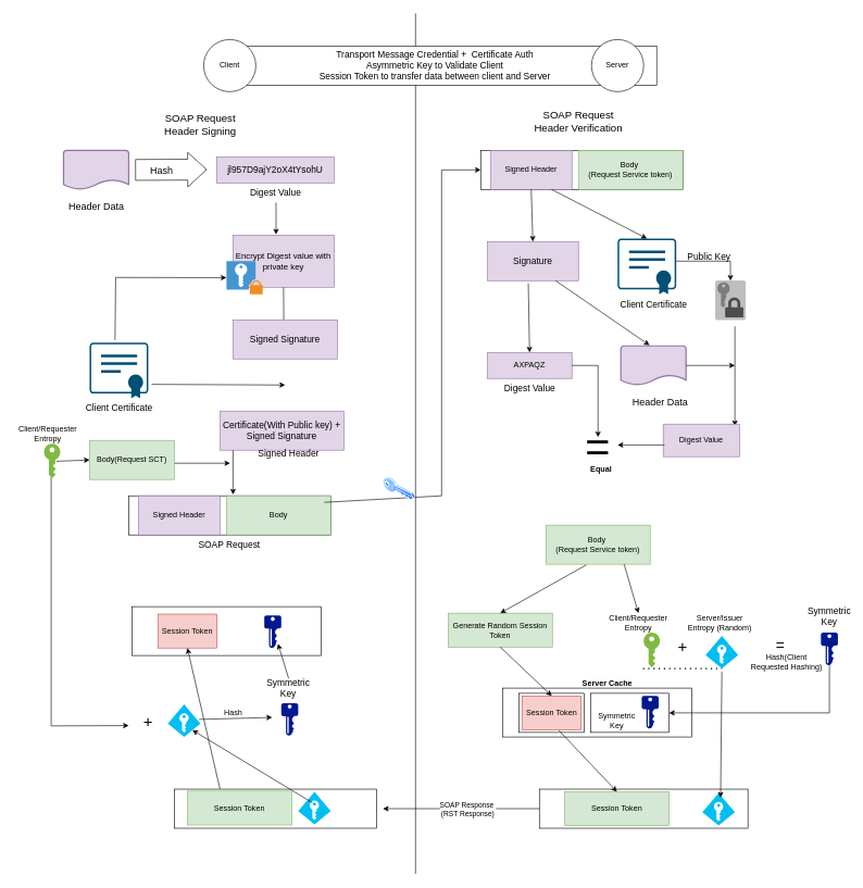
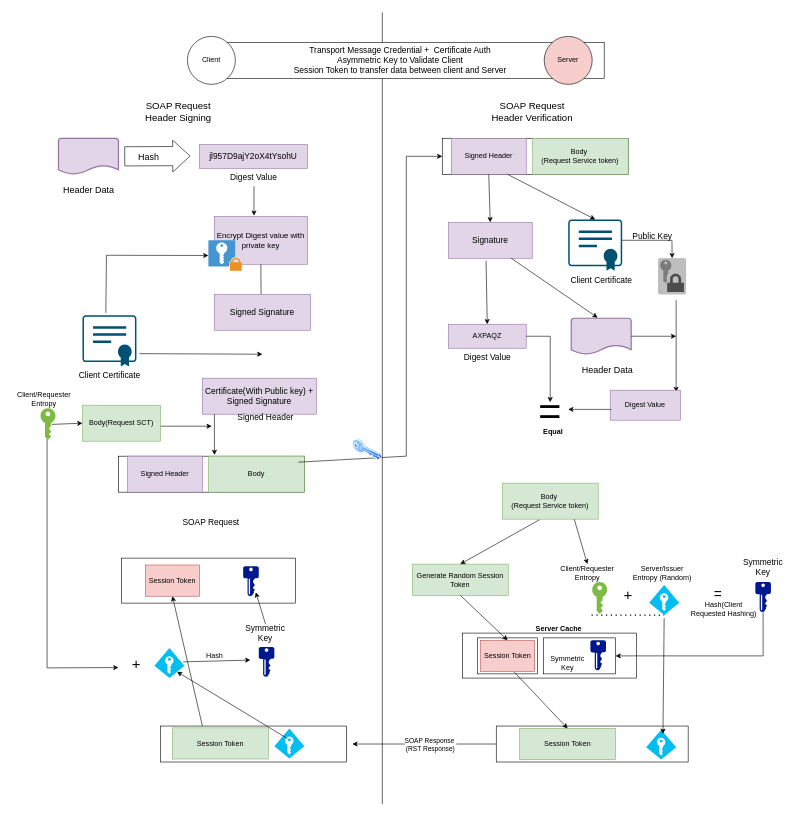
- <mxCell id="56" value="Server" style="ellipse;whiteSpace=wrap;html=1;aspect=fixed;" parent="1" vertex="1"><mxGeometry x="907" width="80" height="80" as="geometry" y="60" /></mxCell>
+ <mxCell id="56" value="Server" style="ellipse;whiteSpace=wrap;html=1;aspect=fixed;fillColor=#f8cecc;" parent="1" vertex="1"><mxGeometry x="907" width="80" height="80" as="geometry" y="60" /></mxCell>
- <mxCell id="26" value="&lt;font style=&quot;font-size: 16px;&quot;&gt;SOAP Request Header Signing&lt;/font&gt;" style="text;html=1;strokeColor=none;fillColor=none;align=center;verticalAlign=middle;whiteSpace=wrap;rounded=0;" parent="1" vertex="1"><mxGeometry x="227" y="175" width="160" height="30" as="geometry" /></mxCell>
+ <mxCell id="26" value="&lt;font style=&quot;font-size: 16px;&quot;&gt;SOAP Request Header Signing&lt;/font&gt;" style="text;html=1;strokeColor=none;fillColor=none;align=center;verticalAlign=middle;whiteSpace=wrap;rounded=0;" parent="1" vertex="1"><mxGeometry x="217" y="170" width="160" height="30" as="geometry" /></mxCell>
- <mxCell id="22" value="&lt;font style=&quot;font-size: 14px;&quot;&gt;SOAP Request&lt;/font&gt;" style="text;html=1;strokeColor=none;fillColor=none;align=center;verticalAlign=middle;whiteSpace=wrap;rounded=0;strokeWidth=5;" parent="1" vertex="1"><mxGeometry x="267.3" y="820" width="169.4" height="30" as="geometry" /></mxCell>
+ <mxCell id="22" value="&lt;font style=&quot;font-size: 14px;&quot;&gt;SOAP Request&lt;/font&gt;" style="text;html=1;strokeColor=none;fillColor=none;align=center;verticalAlign=middle;whiteSpace=wrap;rounded=0;strokeWidth=5;" parent="1" vertex="1"><mxGeometry x="267.3" y="855" width="169.4" height="30" as="geometry" /></mxCell>
